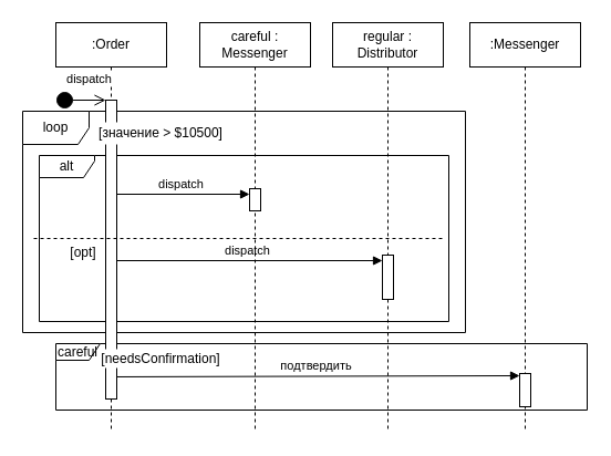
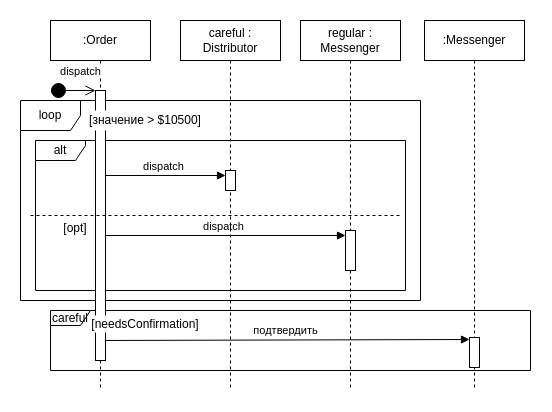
- <mxCell id="10" value="careful : Messenger" style="shape=umlLifeline;perimeter=lifelinePerimeter;whiteSpace=wrap;html=1;container=1;dropTarget=0;collapsible=0;recursiveResize=0;outlineConnect=0;portConstraint=eastwest;newEdgeStyle={&quot;curved&quot;:0,&quot;rounded&quot;:0};" vertex="1" parent="1"><mxGeometry x="180" y="20" width="100" height="370" as="geometry" /></mxCell>
+ <mxCell id="10" value="careful : Distributor" style="shape=umlLifeline;perimeter=lifelinePerimeter;whiteSpace=wrap;html=1;container=1;dropTarget=0;collapsible=0;recursiveResize=0;outlineConnect=0;portConstraint=eastwest;newEdgeStyle={&quot;curved&quot;:0,&quot;rounded&quot;:0};" vertex="1" parent="1"><mxGeometry x="180" y="20" width="100" height="370" as="geometry" /></mxCell>
- <mxCell id="11" value="regular : Distributor" style="shape=umlLifeline;perimeter=lifelinePerimeter;whiteSpace=wrap;html=1;container=1;dropTarget=0;collapsible=0;recursiveResize=0;outlineConnect=0;portConstraint=eastwest;newEdgeStyle={&quot;curved&quot;:0,&quot;rounded&quot;:0};" vertex="1" parent="1"><mxGeometry x="300" y="20" width="100" height="370" as="geometry" /></mxCell>
+ <mxCell id="11" value="regular : Messenger" style="shape=umlLifeline;perimeter=lifelinePerimeter;whiteSpace=wrap;html=1;container=1;dropTarget=0;collapsible=0;recursiveResize=0;outlineConnect=0;portConstraint=eastwest;newEdgeStyle={&quot;curved&quot;:0,&quot;rounded&quot;:0};" vertex="1" parent="1"><mxGeometry x="300" y="20" width="100" height="370" as="geometry" /></mxCell>
